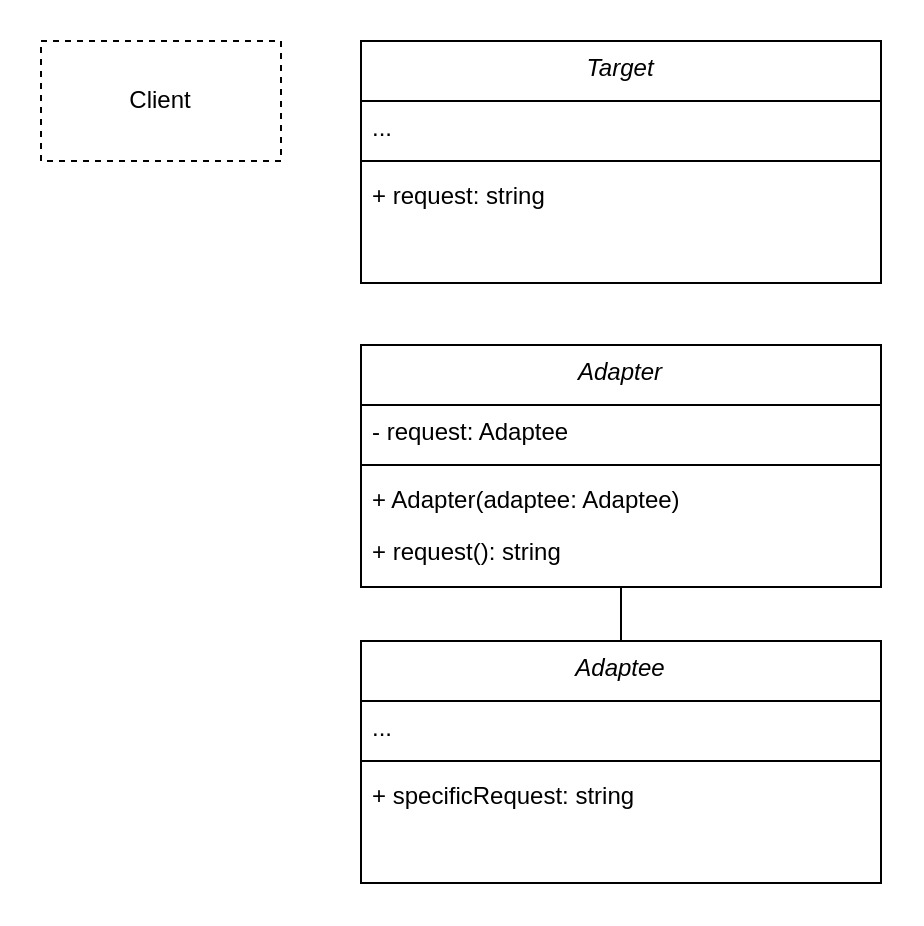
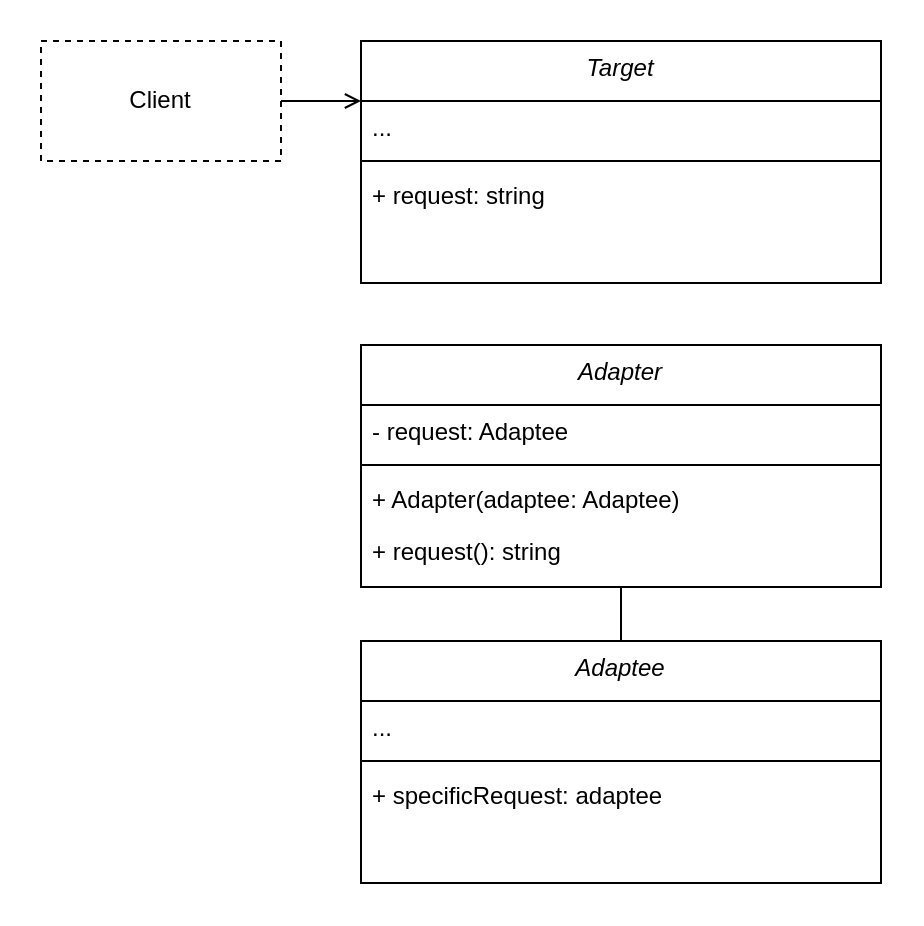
+ <mxCell id="16" style="edgeStyle=orthogonalEdgeStyle;rounded=0;orthogonalLoop=1;jettySize=auto;html=1;startArrow=none;startFill=0;endArrow=open;endFill=0;" edge="1" parent="1" source="17" target="2"><mxGeometry relative="1" as="geometry"><Array as="points"><mxPoint x="100" y="80" /></Array></mxGeometry></mxCell>
- <mxCell id="9" value="+ specificRequest: string" style="text;align=left;verticalAlign=top;spacingLeft=4;spacingRight=4;overflow=hidden;rotatable=0;points=[[0,0.5],[1,0.5]];portConstraint=eastwest;" vertex="1" parent="6"><mxGeometry y="64" width="260" height="26" as="geometry" /></mxCell>
+ <mxCell id="9" value="+ specificRequest: adaptee" style="text;align=left;verticalAlign=top;spacingLeft=4;spacingRight=4;overflow=hidden;rotatable=0;points=[[0,0.5],[1,0.5]];portConstraint=eastwest;" vertex="1" parent="6"><mxGeometry y="64" width="260" height="26" as="geometry" /></mxCell>
